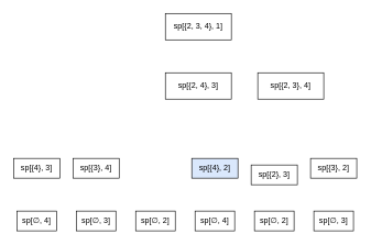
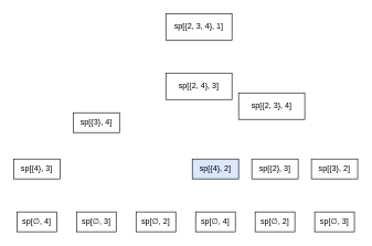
- <mxCell id="4" value="sp[{2, 3}, 4]" style="rounded=0;whiteSpace=wrap;html=1;" vertex="1" parent="1"><mxGeometry x="390" y="110" width="100" height="40" as="geometry" /></mxCell>
+ <mxCell id="4" value="sp[{2, 3}, 4]" style="rounded=0;whiteSpace=wrap;html=1;" vertex="1" parent="1"><mxGeometry x="360" y="140" width="100" height="40" as="geometry" /></mxCell>
- <mxCell id="6" value="sp[{3}, 4]" style="rounded=0;whiteSpace=wrap;html=1;" vertex="1" parent="1"><mxGeometry x="110" y="240" width="70" height="30" as="geometry" /></mxCell>
+ <mxCell id="6" value="sp[{3}, 4]" style="rounded=0;whiteSpace=wrap;html=1;" vertex="1" parent="1"><mxGeometry x="110" y="170" width="70" height="30" as="geometry" /></mxCell>
- <mxCell id="8" value="sp[{2}, 3]" style="rounded=0;whiteSpace=wrap;html=1;" vertex="1" parent="1"><mxGeometry x="380" y="250" width="70" height="30" as="geometry" /></mxCell>
+ <mxCell id="8" value="sp[{2}, 3]" style="rounded=0;whiteSpace=wrap;html=1;" vertex="1" parent="1"><mxGeometry x="380" y="240" width="70" height="30" as="geometry" /></mxCell>
